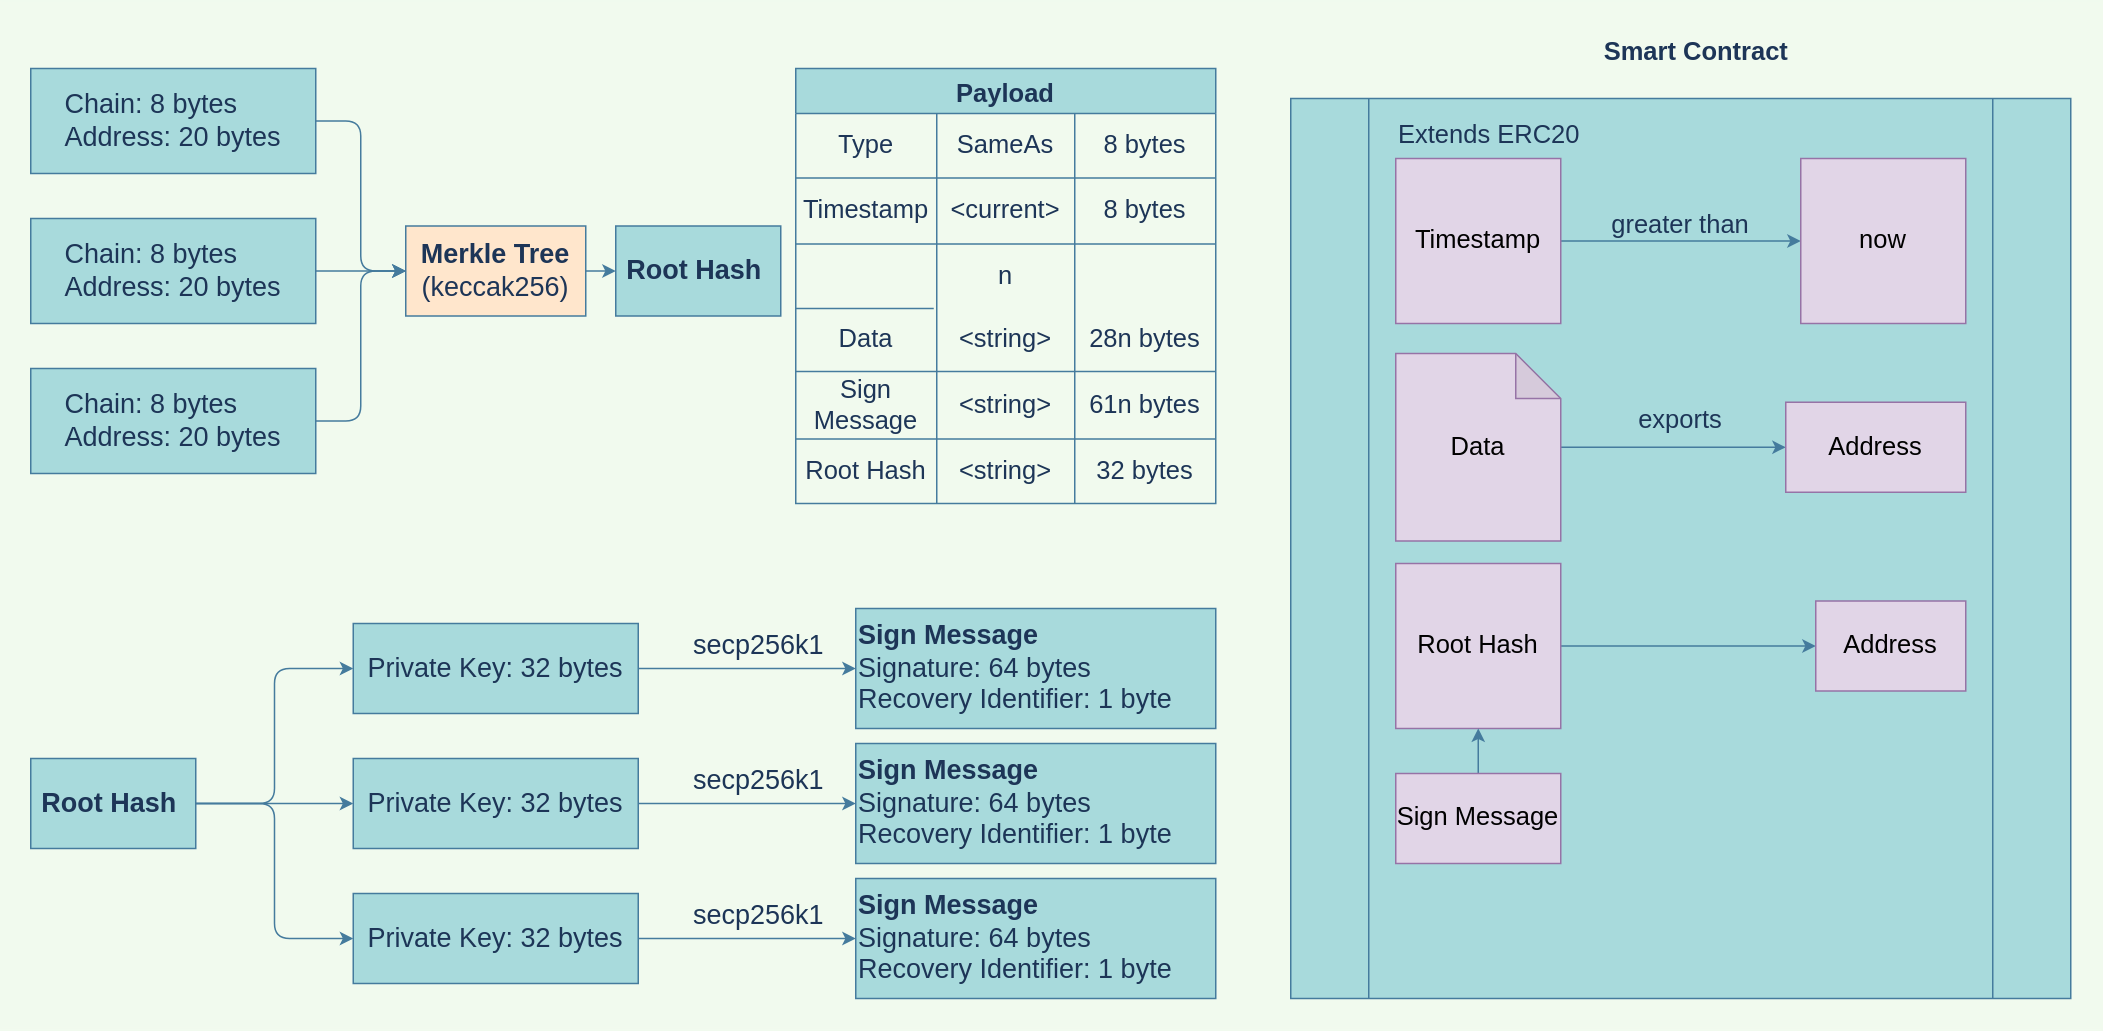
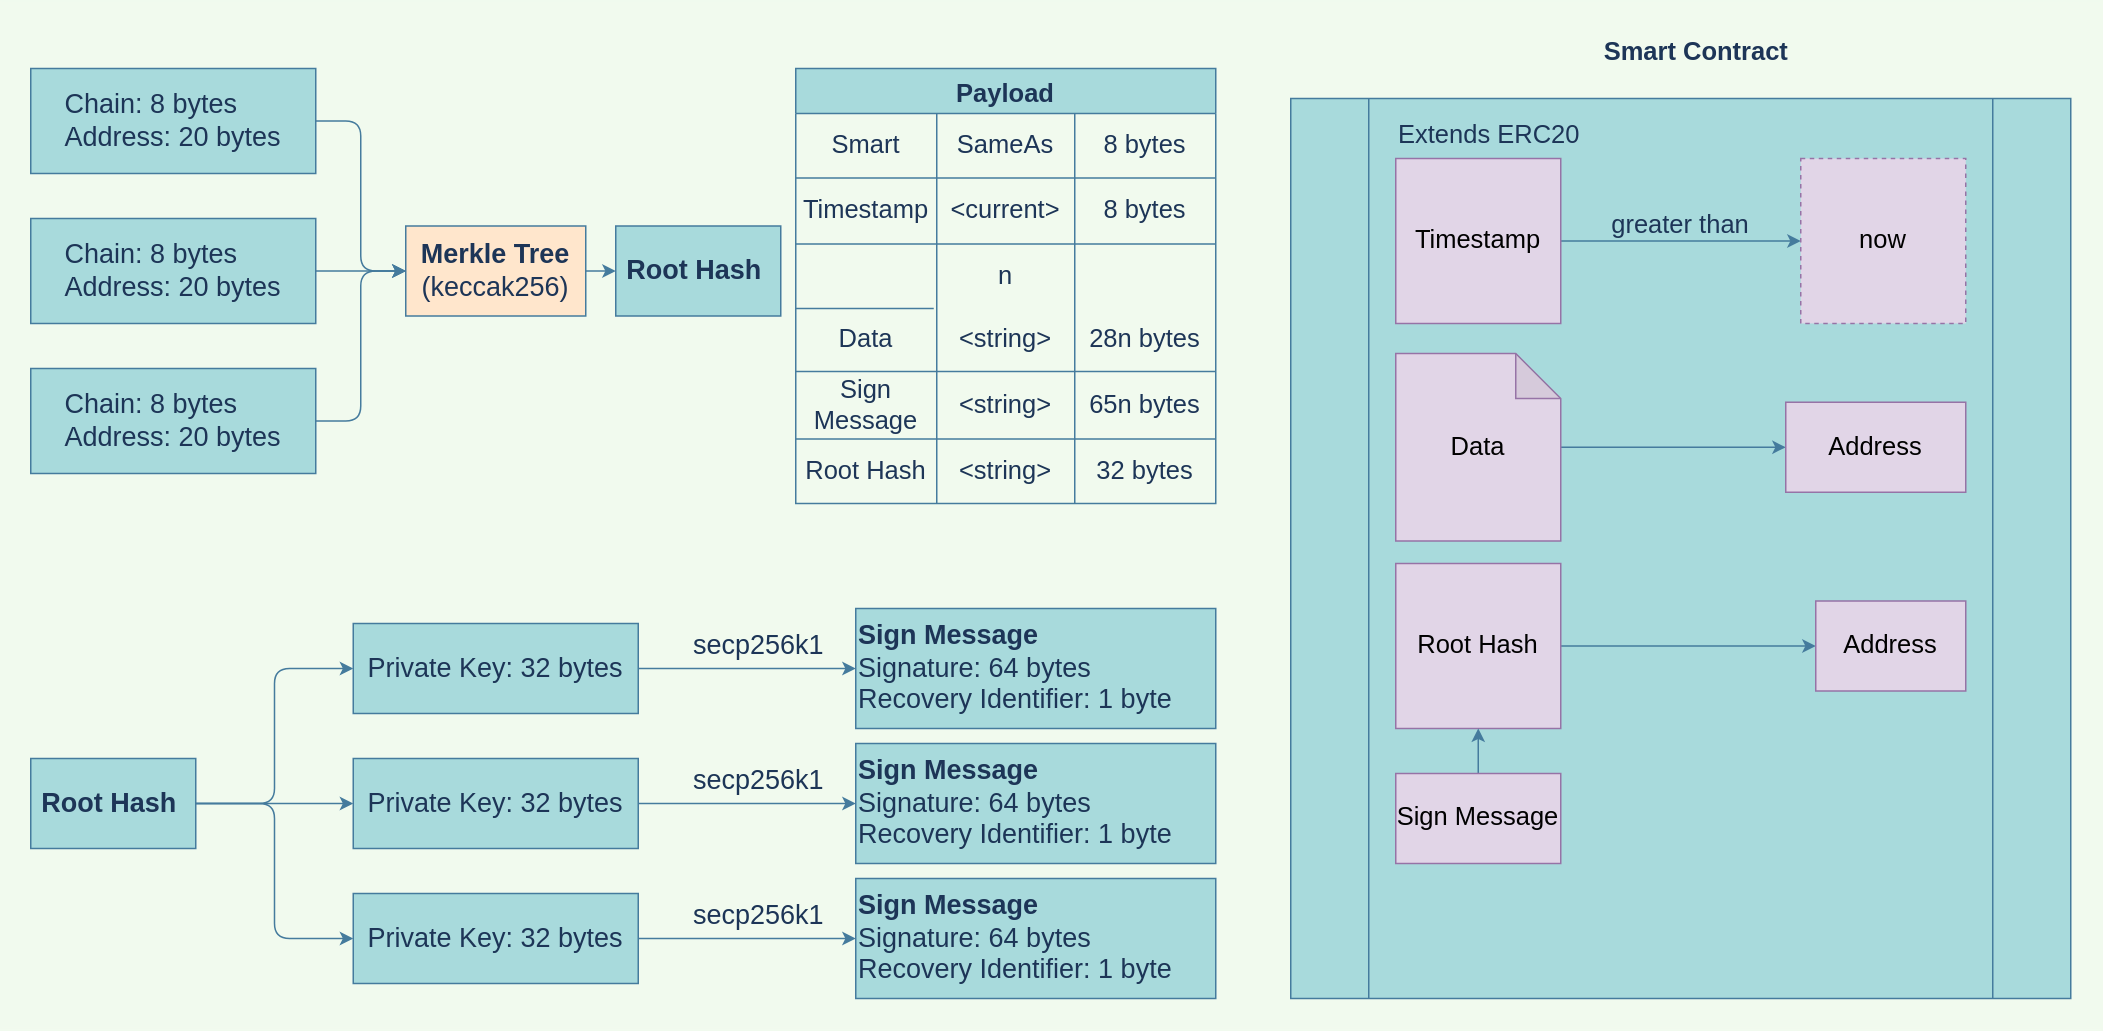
- <mxCell id="26" value="Type" style="shape=partialRectangle;html=1;whiteSpace=wrap;connectable=0;overflow=hidden;fillColor=none;top=0;left=0;bottom=0;right=0;pointerEvents=1;rounded=0;sketch=0;fontSize=17;fontColor=#1D3557;strokeColor=#457B9D;align=center;verticalAlign=middle;" parent="25" vertex="1"><mxGeometry width="94" height="43" as="geometry"><mxRectangle width="94" height="43" as="alternateBounds" /></mxGeometry></mxCell>
+ <mxCell id="26" value="Smart" style="shape=partialRectangle;html=1;whiteSpace=wrap;connectable=0;overflow=hidden;fillColor=none;top=0;left=0;bottom=0;right=0;pointerEvents=1;rounded=0;sketch=0;fontSize=17;fontColor=#1D3557;strokeColor=#457B9D;align=center;verticalAlign=middle;" parent="25" vertex="1"><mxGeometry width="94" height="43" as="geometry"><mxRectangle width="94" height="43" as="alternateBounds" /></mxGeometry></mxCell>
- <mxCell id="55" value="now" style="whiteSpace=wrap;html=1;aspect=fixed;rounded=0;sketch=0;fontSize=17;strokeColor=#9673a6;fillColor=#e1d5e7;align=center;verticalAlign=middle;" parent="1" vertex="1"><mxGeometry x="1200" y="105" width="110" height="110" as="geometry" /></mxCell>
+ <mxCell id="55" value="now" style="whiteSpace=wrap;html=1;aspect=fixed;rounded=0;sketch=0;fontSize=17;strokeColor=#9673a6;fillColor=#e1d5e7;align=center;verticalAlign=middle;dashed=1;" parent="1" vertex="1"><mxGeometry x="1200" y="105" width="110" height="110" as="geometry" /></mxCell>
- <mxCell id="42" value="61n bytes" style="shape=partialRectangle;html=1;whiteSpace=wrap;connectable=0;overflow=hidden;fillColor=none;top=0;left=0;bottom=0;right=0;pointerEvents=1;rounded=0;sketch=0;fontSize=17;fontColor=#1D3557;strokeColor=#457B9D;align=center;verticalAlign=middle;" parent="39" vertex="1"><mxGeometry x="186" width="94" height="45" as="geometry"><mxRectangle width="94" height="45" as="alternateBounds" /></mxGeometry></mxCell>
+ <mxCell id="42" value="65n bytes" style="shape=partialRectangle;html=1;whiteSpace=wrap;connectable=0;overflow=hidden;fillColor=none;top=0;left=0;bottom=0;right=0;pointerEvents=1;rounded=0;sketch=0;fontSize=17;fontColor=#1D3557;strokeColor=#457B9D;align=center;verticalAlign=middle;" parent="39" vertex="1"><mxGeometry x="186" width="94" height="45" as="geometry"><mxRectangle width="94" height="45" as="alternateBounds" /></mxGeometry></mxCell>
- <mxCell id="65" value="exports" style="text;html=1;strokeColor=none;fillColor=none;align=center;verticalAlign=middle;whiteSpace=wrap;rounded=0;shadow=0;sketch=0;fontSize=17;fontColor=#1D3557;" parent="1" vertex="1"><mxGeometry x="1090" y="265" width="60" height="30" as="geometry" /></mxCell>
